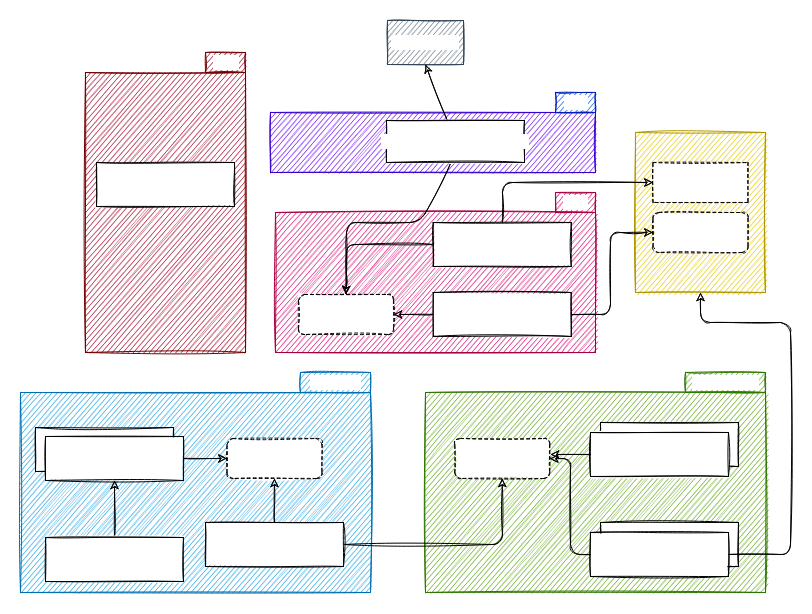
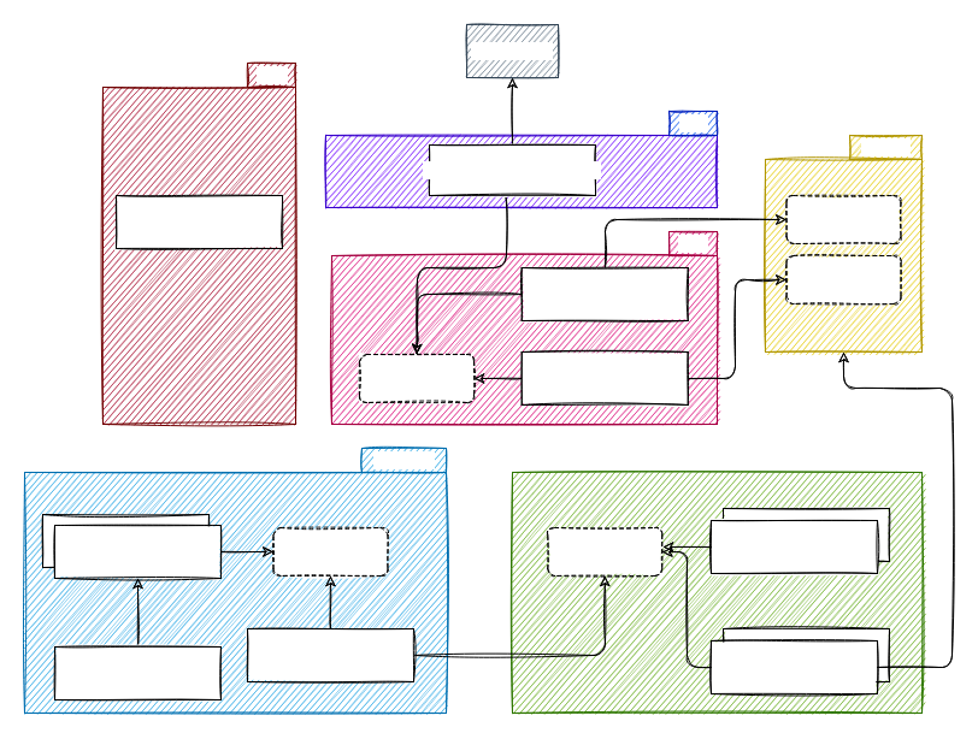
+ <mxCell id="3" value="Domain" style="text;html=1;align=center;verticalAlign=middle;resizable=0;points=[];autosize=1;strokeColor=#B09500;fillColor=#e3c800;fontColor=#FFFFFF;sketch=1;labelBorderColor=none;labelBackgroundColor=default;fontStyle=0" parent="1" vertex="1"><mxGeometry x="705" y="112" width="60" height="20" as="geometry" /></mxCell>
- <mxCell id="26" value="AwsCognitoIdentityProvider" style="whiteSpace=wrap;html=1;rounded=0;sketch=1;fontColor=#FFFFFF;labelBorderColor=none;labelBackgroundColor=default;fontStyle=0" parent="1" vertex="1"><mxGeometry x="386" y="120" width="138" height="42" as="geometry" /></mxCell>
+ <mxCell id="26" value="AwsCognitoIdentityProvider" style="whiteSpace=wrap;html=1;rounded=0;sketch=1;fontColor=#FFFFFF;labelBorderColor=none;labelBackgroundColor=default;fontStyle=0" parent="1" vertex="1"><mxGeometry x="356" y="120" width="138" height="42" as="geometry" /></mxCell>
- <mxCell id="4" value="Authentication" style="whiteSpace=wrap;html=1;sketch=1;dashed=1;fontColor=#FFFFFF;labelBorderColor=none;labelBackgroundColor=default;fontStyle=0;rounded=0;" parent="1" vertex="1"><mxGeometry x="652.5" y="162" width="95" height="40" as="geometry" /></mxCell>
+ <mxCell id="4" value="Authentication" style="whiteSpace=wrap;html=1;rounded=1;sketch=1;dashed=1;fontColor=#FFFFFF;labelBorderColor=none;labelBackgroundColor=default;fontStyle=0" parent="1" vertex="1"><mxGeometry x="652.5" y="162" width="95" height="40" as="geometry" /></mxCell>
- <mxCell id="15" value="Presentation" style="text;html=1;align=center;verticalAlign=middle;resizable=0;points=[];autosize=1;strokeColor=#2D7600;fillColor=#60a917;fontColor=#FFFFFF;sketch=1;labelBorderColor=none;labelBackgroundColor=default;fontStyle=0" parent="1" vertex="1"><mxGeometry x="685" y="372" width="80" height="20" as="geometry" /></mxCell>
